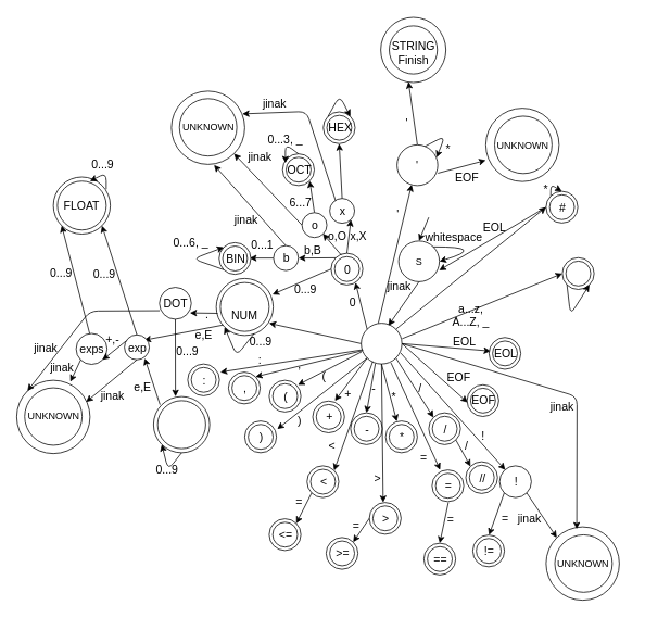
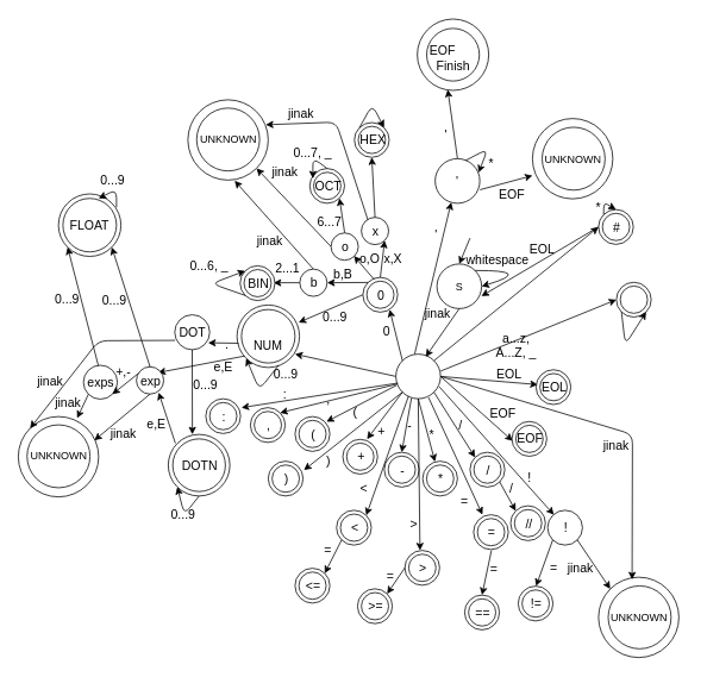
- <mxCell id="195" value="STRING&lt;br&gt;&amp;nbsp; Finish" style="text;html=1;fontSize=14;" vertex="1" parent="1"><mxGeometry x="479" y="40.5" width="80" height="30" as="geometry" /></mxCell>
+ <mxCell id="195" value="EOF&lt;br&gt;&amp;nbsp; Finish" style="text;html=1;fontSize=14;" vertex="1" parent="1"><mxGeometry x="479" y="40.5" width="80" height="30" as="geometry" /></mxCell>
- <mxCell id="245" value="0...3, _" style="text;html=1;strokeColor=none;fillColor=none;align=center;verticalAlign=middle;whiteSpace=wrap;rounded=0;fontSize=14;" vertex="1" parent="1"><mxGeometry x="320" y="160" width="60" height="20" as="geometry" /></mxCell>
+ <mxCell id="245" value="0...7, _" style="text;html=1;strokeColor=none;fillColor=none;align=center;verticalAlign=middle;whiteSpace=wrap;rounded=0;fontSize=14;" vertex="1" parent="1"><mxGeometry x="320" y="160" width="60" height="20" as="geometry" /></mxCell>
- <mxCell id="159" value="0...1" style="text;html=1;strokeColor=none;fillColor=none;align=center;verticalAlign=middle;whiteSpace=wrap;rounded=0;fontSize=14;" vertex="1" parent="1"><mxGeometry x="291.5" y="289.5" width="60" height="20" as="geometry" /></mxCell>
+ <mxCell id="159" value="2...1" style="text;html=1;strokeColor=none;fillColor=none;align=center;verticalAlign=middle;whiteSpace=wrap;rounded=0;fontSize=14;" vertex="1" parent="1"><mxGeometry x="291.5" y="289.5" width="60" height="20" as="geometry" /></mxCell>
+ <mxCell id="183" value="DOTN" style="text;html=1;align=center;verticalAlign=middle;resizable=0;points=[];;autosize=1;fontSize=14;" vertex="1" parent="1"><mxGeometry x="192.5" y="510.5" width="60" height="20" as="geometry" /></mxCell>
